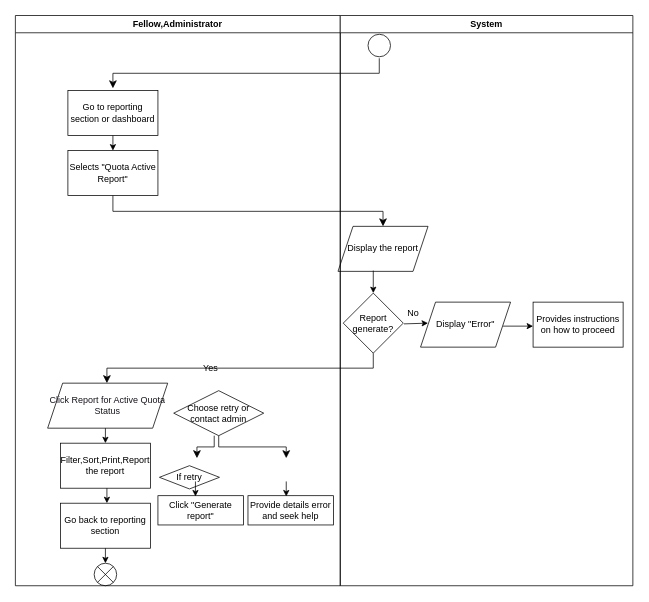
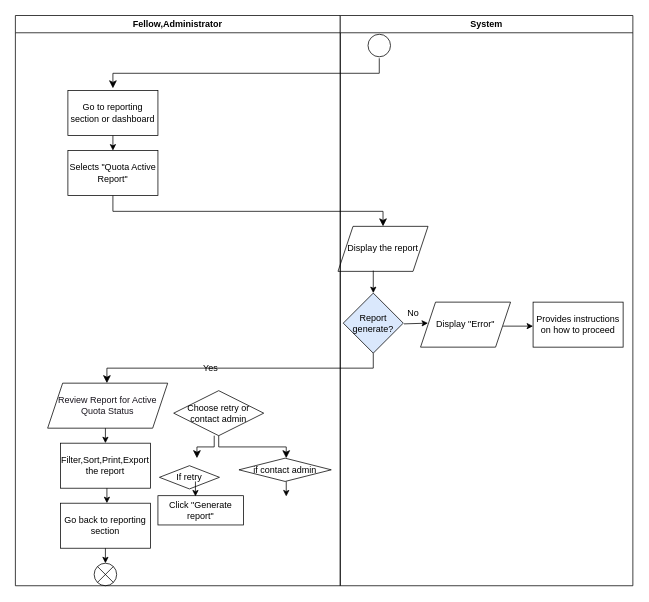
- <mxCell id="10" value="Report generate?" style="rhombus;whiteSpace=wrap;html=1;" parent="1" vertex="1"><mxGeometry x="457" y="390" width="80" height="80" as="geometry" /></mxCell>
+ <mxCell id="10" value="Report generate?" style="rhombus;whiteSpace=wrap;html=1;fillColor=#dae8fc;" parent="1" vertex="1"><mxGeometry x="457" y="390" width="80" height="80" as="geometry" /></mxCell>
- <mxCell id="12" value="&lt;font color=&quot;#18141d&quot;&gt;Click Report for Active Quota Status&lt;/font&gt;" style="shape=parallelogram;perimeter=parallelogramPerimeter;whiteSpace=wrap;html=1;fixedSize=1;fontFamily=Helvetica;fontSize=12;fontColor=rgb(240, 240, 240);align=center;strokeColor=#000000;fillColor=#FFFFFF;" parent="1" vertex="1"><mxGeometry x="63" y="510" width="160" height="60" as="geometry" /></mxCell>
+ <mxCell id="12" value="&lt;font color=&quot;#18141d&quot;&gt;Review Report for Active Quota Status&lt;/font&gt;" style="shape=parallelogram;perimeter=parallelogramPerimeter;whiteSpace=wrap;html=1;fixedSize=1;fontFamily=Helvetica;fontSize=12;fontColor=rgb(240, 240, 240);align=center;strokeColor=#000000;fillColor=#FFFFFF;" parent="1" vertex="1"><mxGeometry x="63" y="510" width="160" height="60" as="geometry" /></mxCell>
- <mxCell id="14" value="Filter,Sort,Print,Report the report" style="rounded=0;whiteSpace=wrap;html=1;" parent="1" vertex="1"><mxGeometry x="80" y="590" width="120" height="60" as="geometry" /></mxCell>
+ <mxCell id="14" value="Filter,Sort,Print,Export the report" style="rounded=0;whiteSpace=wrap;html=1;" parent="1" vertex="1"><mxGeometry x="80" y="590" width="120" height="60" as="geometry" /></mxCell>
+ <mxCell id="32" value="if contact admin" style="rhombus;whiteSpace=wrap;html=1;" parent="25" vertex="1"><mxGeometry x="298" y="590" width="123" height="31" as="geometry" /></mxCell>
- <mxCell id="33" value="Provide details error and seek help" style="rounded=0;whiteSpace=wrap;html=1;" parent="25" vertex="1"><mxGeometry x="310" y="640" width="114" height="39" as="geometry" /></mxCell>
